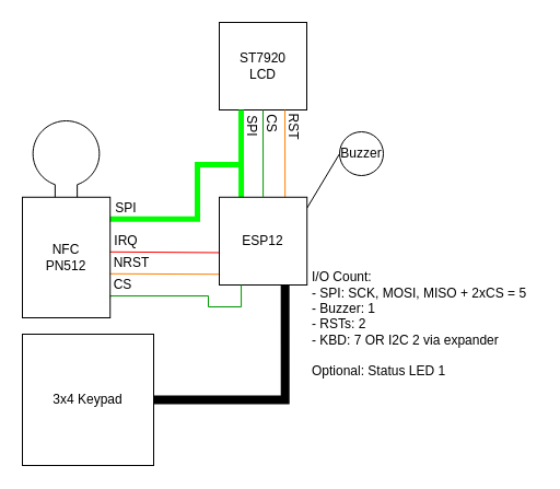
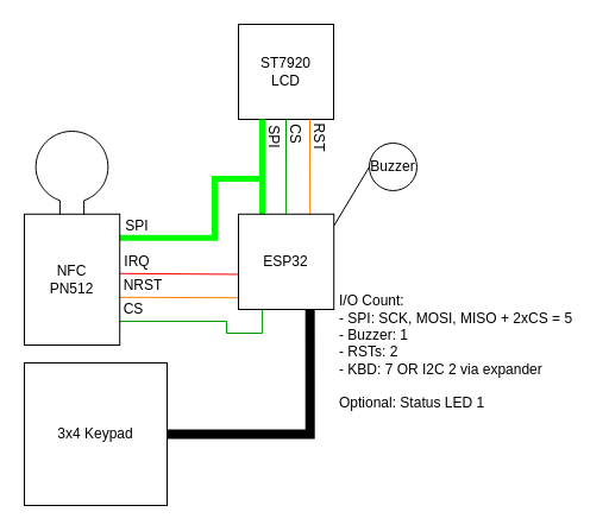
- <mxCell id="11" value="ESP12" style="whiteSpace=wrap;html=1;aspect=fixed;" vertex="1" parent="1"><mxGeometry x="200" y="179.78" width="80.22" height="80.22" as="geometry" /></mxCell>
+ <mxCell id="11" value="ESP32" style="whiteSpace=wrap;html=1;aspect=fixed;" vertex="1" parent="1"><mxGeometry x="200" y="179.78" width="80.22" height="80.22" as="geometry" /></mxCell>
